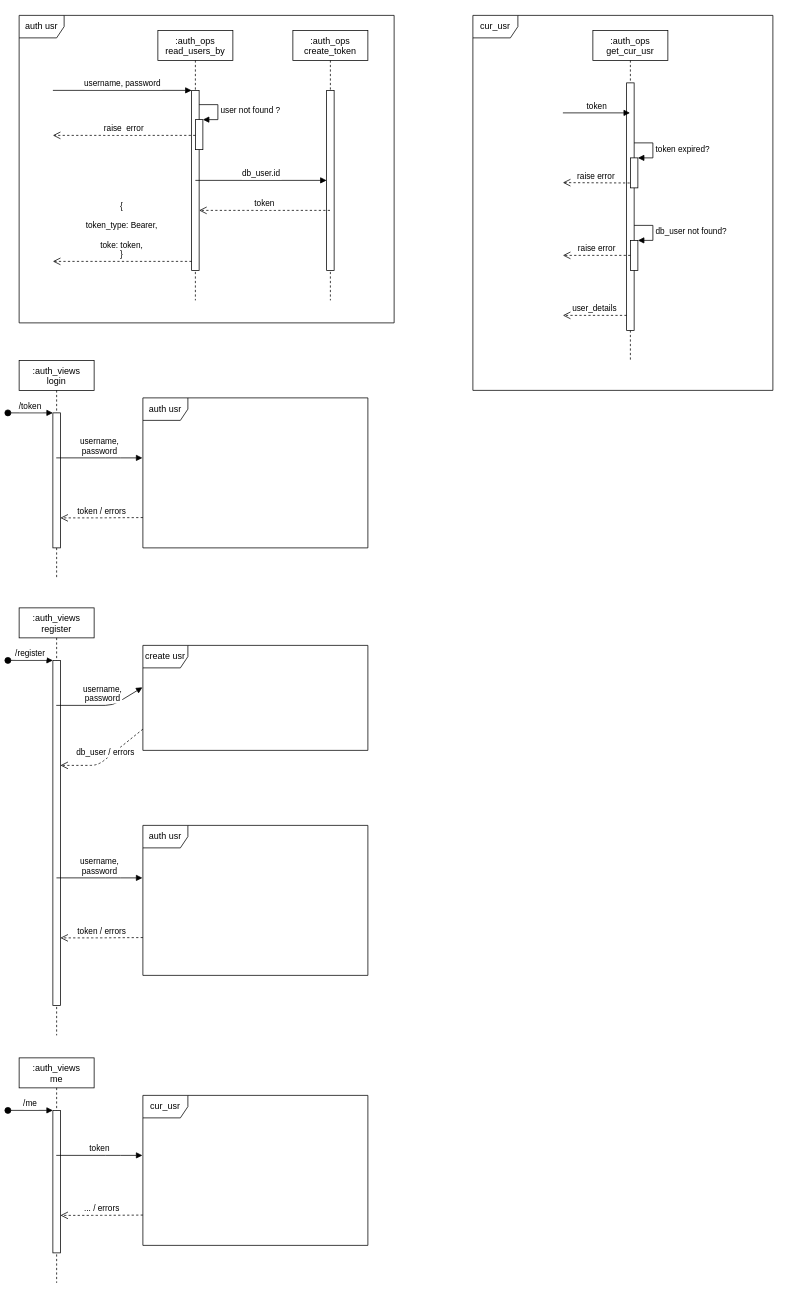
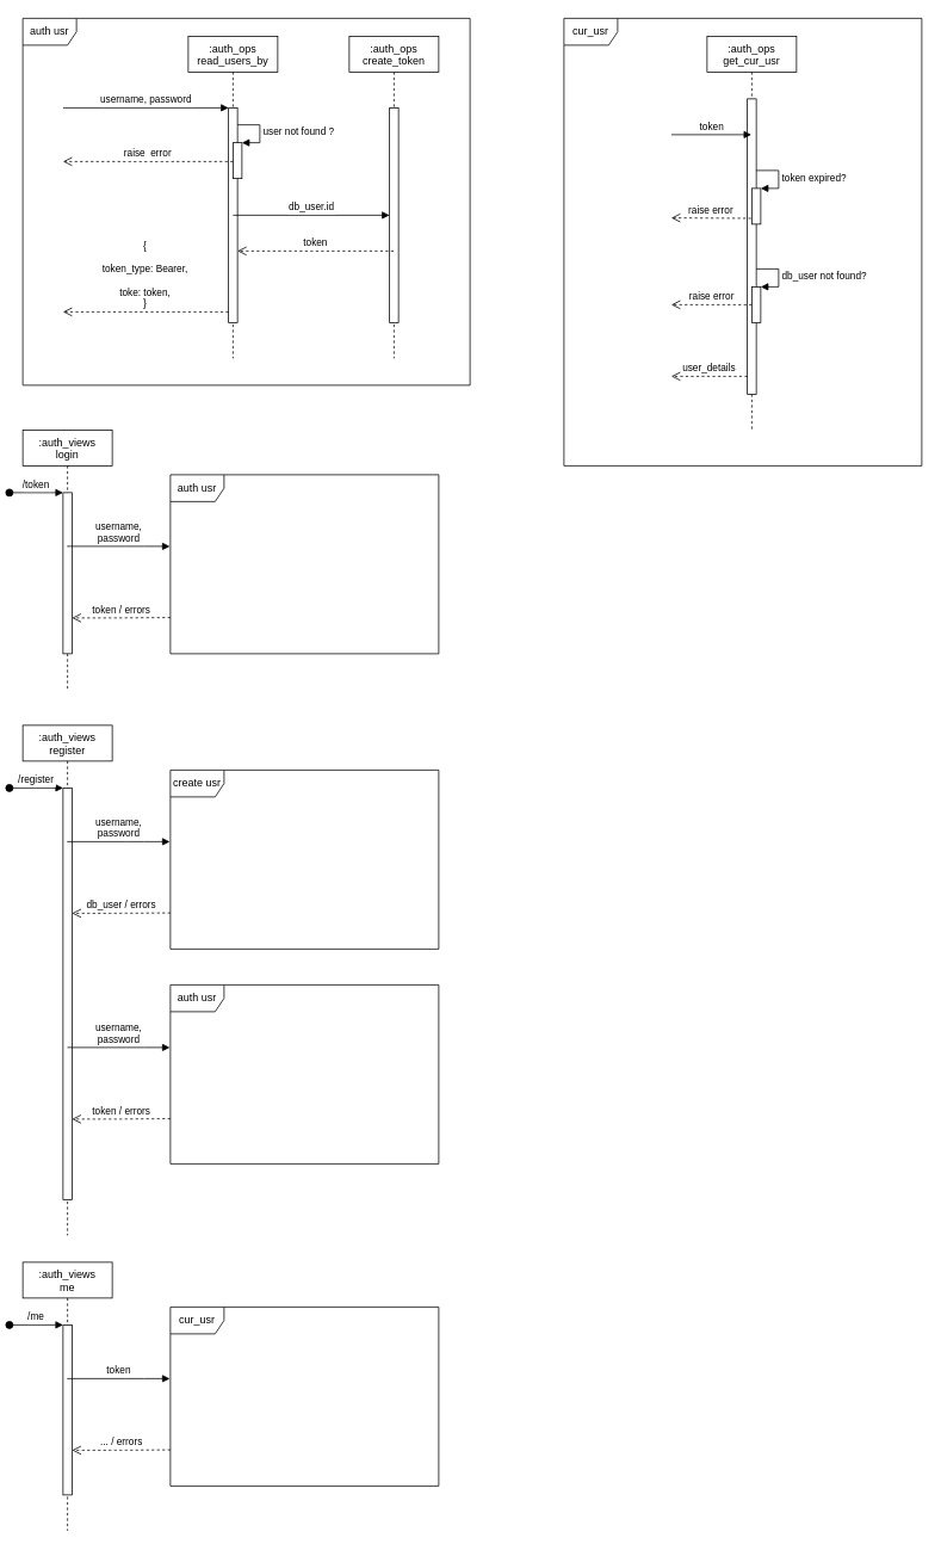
- <mxCell id="40" value="create usr" style="shape=umlFrame;whiteSpace=wrap;html=1;" vertex="1" parent="1"><mxGeometry x="185" y="860" width="300" height="140" as="geometry" /></mxCell>
+ <mxCell id="40" value="create usr" style="shape=umlFrame;whiteSpace=wrap;html=1;" vertex="1" parent="1"><mxGeometry x="185" y="860" width="300" height="200" as="geometry" /></mxCell>
